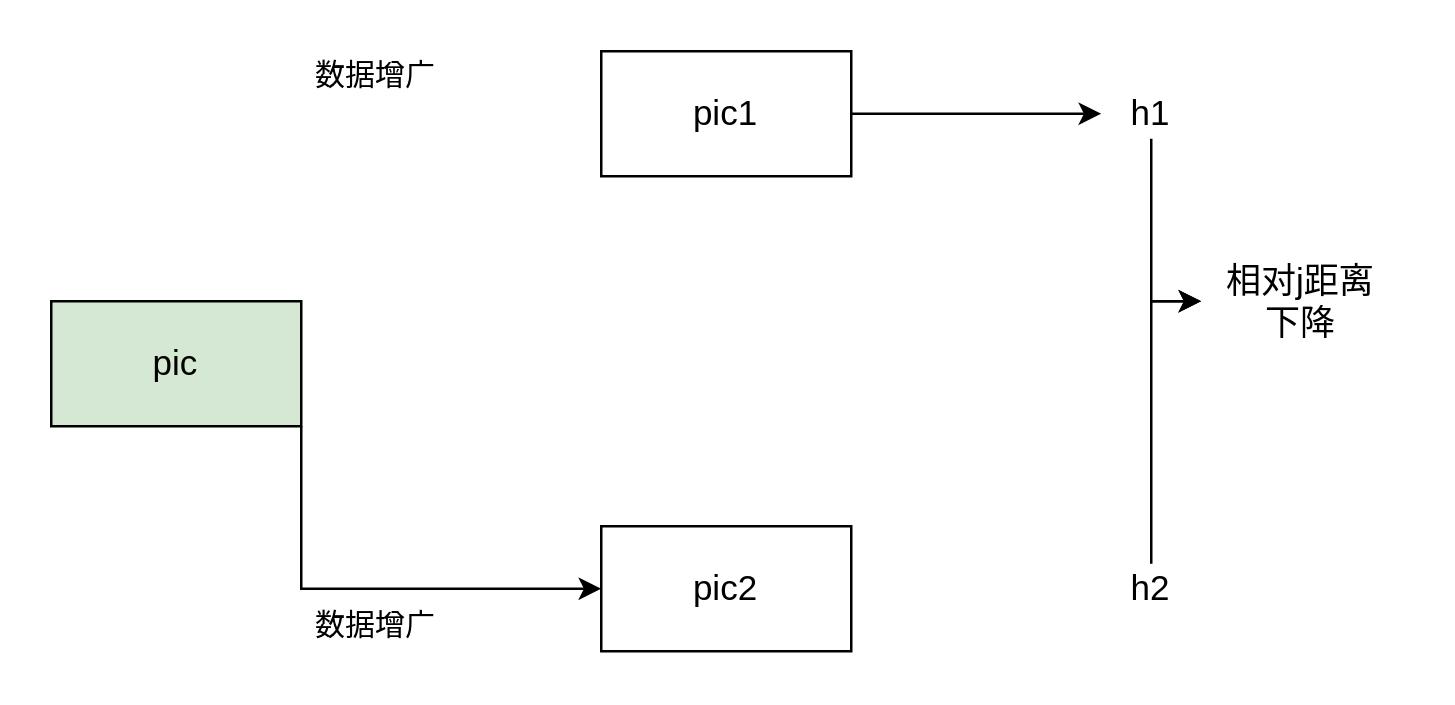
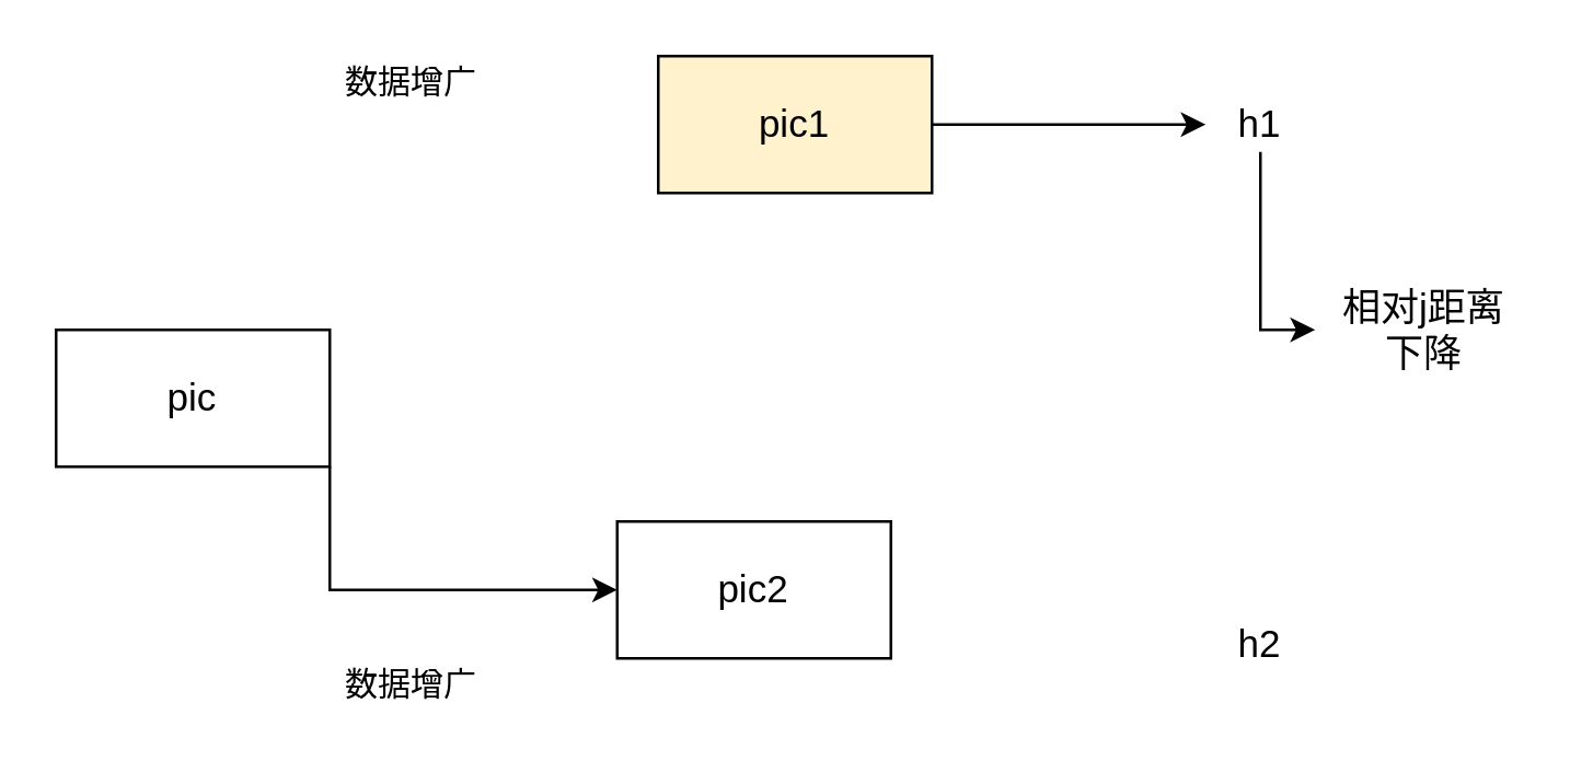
- <mxCell id="5" value="&lt;font style=&quot;font-size: 14px&quot;&gt;pic1&lt;/font&gt;" style="rounded=0;whiteSpace=wrap;html=1;" vertex="1" parent="1"><mxGeometry x="240" y="20" width="100" height="50" as="geometry" /></mxCell>
+ <mxCell id="5" value="&lt;font style=&quot;font-size: 14px&quot;&gt;pic1&lt;/font&gt;" style="rounded=0;whiteSpace=wrap;html=1;fillColor=#fff2cc;" vertex="1" parent="1"><mxGeometry x="240" y="20" width="100" height="50" as="geometry" /></mxCell>
- <mxCell id="3" value="&lt;font style=&quot;font-size: 14px&quot;&gt;pic&lt;/font&gt;" style="rounded=0;whiteSpace=wrap;html=1;fillColor=#d5e8d4;" vertex="1" parent="1"><mxGeometry x="20" y="120" width="100" height="50" as="geometry" /></mxCell>
+ <mxCell id="3" value="&lt;font style=&quot;font-size: 14px&quot;&gt;pic&lt;/font&gt;" style="rounded=0;whiteSpace=wrap;html=1;" vertex="1" parent="1"><mxGeometry x="20" y="120" width="100" height="50" as="geometry" /></mxCell>
- <mxCell id="11" style="edgeStyle=orthogonalEdgeStyle;rounded=0;orthogonalLoop=1;jettySize=auto;html=1;exitX=0.5;exitY=0;exitDx=0;exitDy=0;entryX=0;entryY=0.5;entryDx=0;entryDy=0;" edge="1" parent="1" source="12" target="13"><mxGeometry relative="1" as="geometry"><mxPoint x="460" y="160" as="targetPoint" /></mxGeometry></mxCell>
- <mxCell id="6" value="&lt;font style=&quot;font-size: 14px&quot;&gt;pic2&lt;/font&gt;" style="rounded=0;whiteSpace=wrap;html=1;" vertex="1" parent="1"><mxGeometry x="240" y="210" width="100" height="50" as="geometry" /></mxCell>
+ <mxCell id="6" value="&lt;font style=&quot;font-size: 14px&quot;&gt;pic2&lt;/font&gt;" style="rounded=0;whiteSpace=wrap;html=1;" vertex="1" parent="1"><mxGeometry x="225" y="190" width="100" height="50" as="geometry" /></mxCell>
